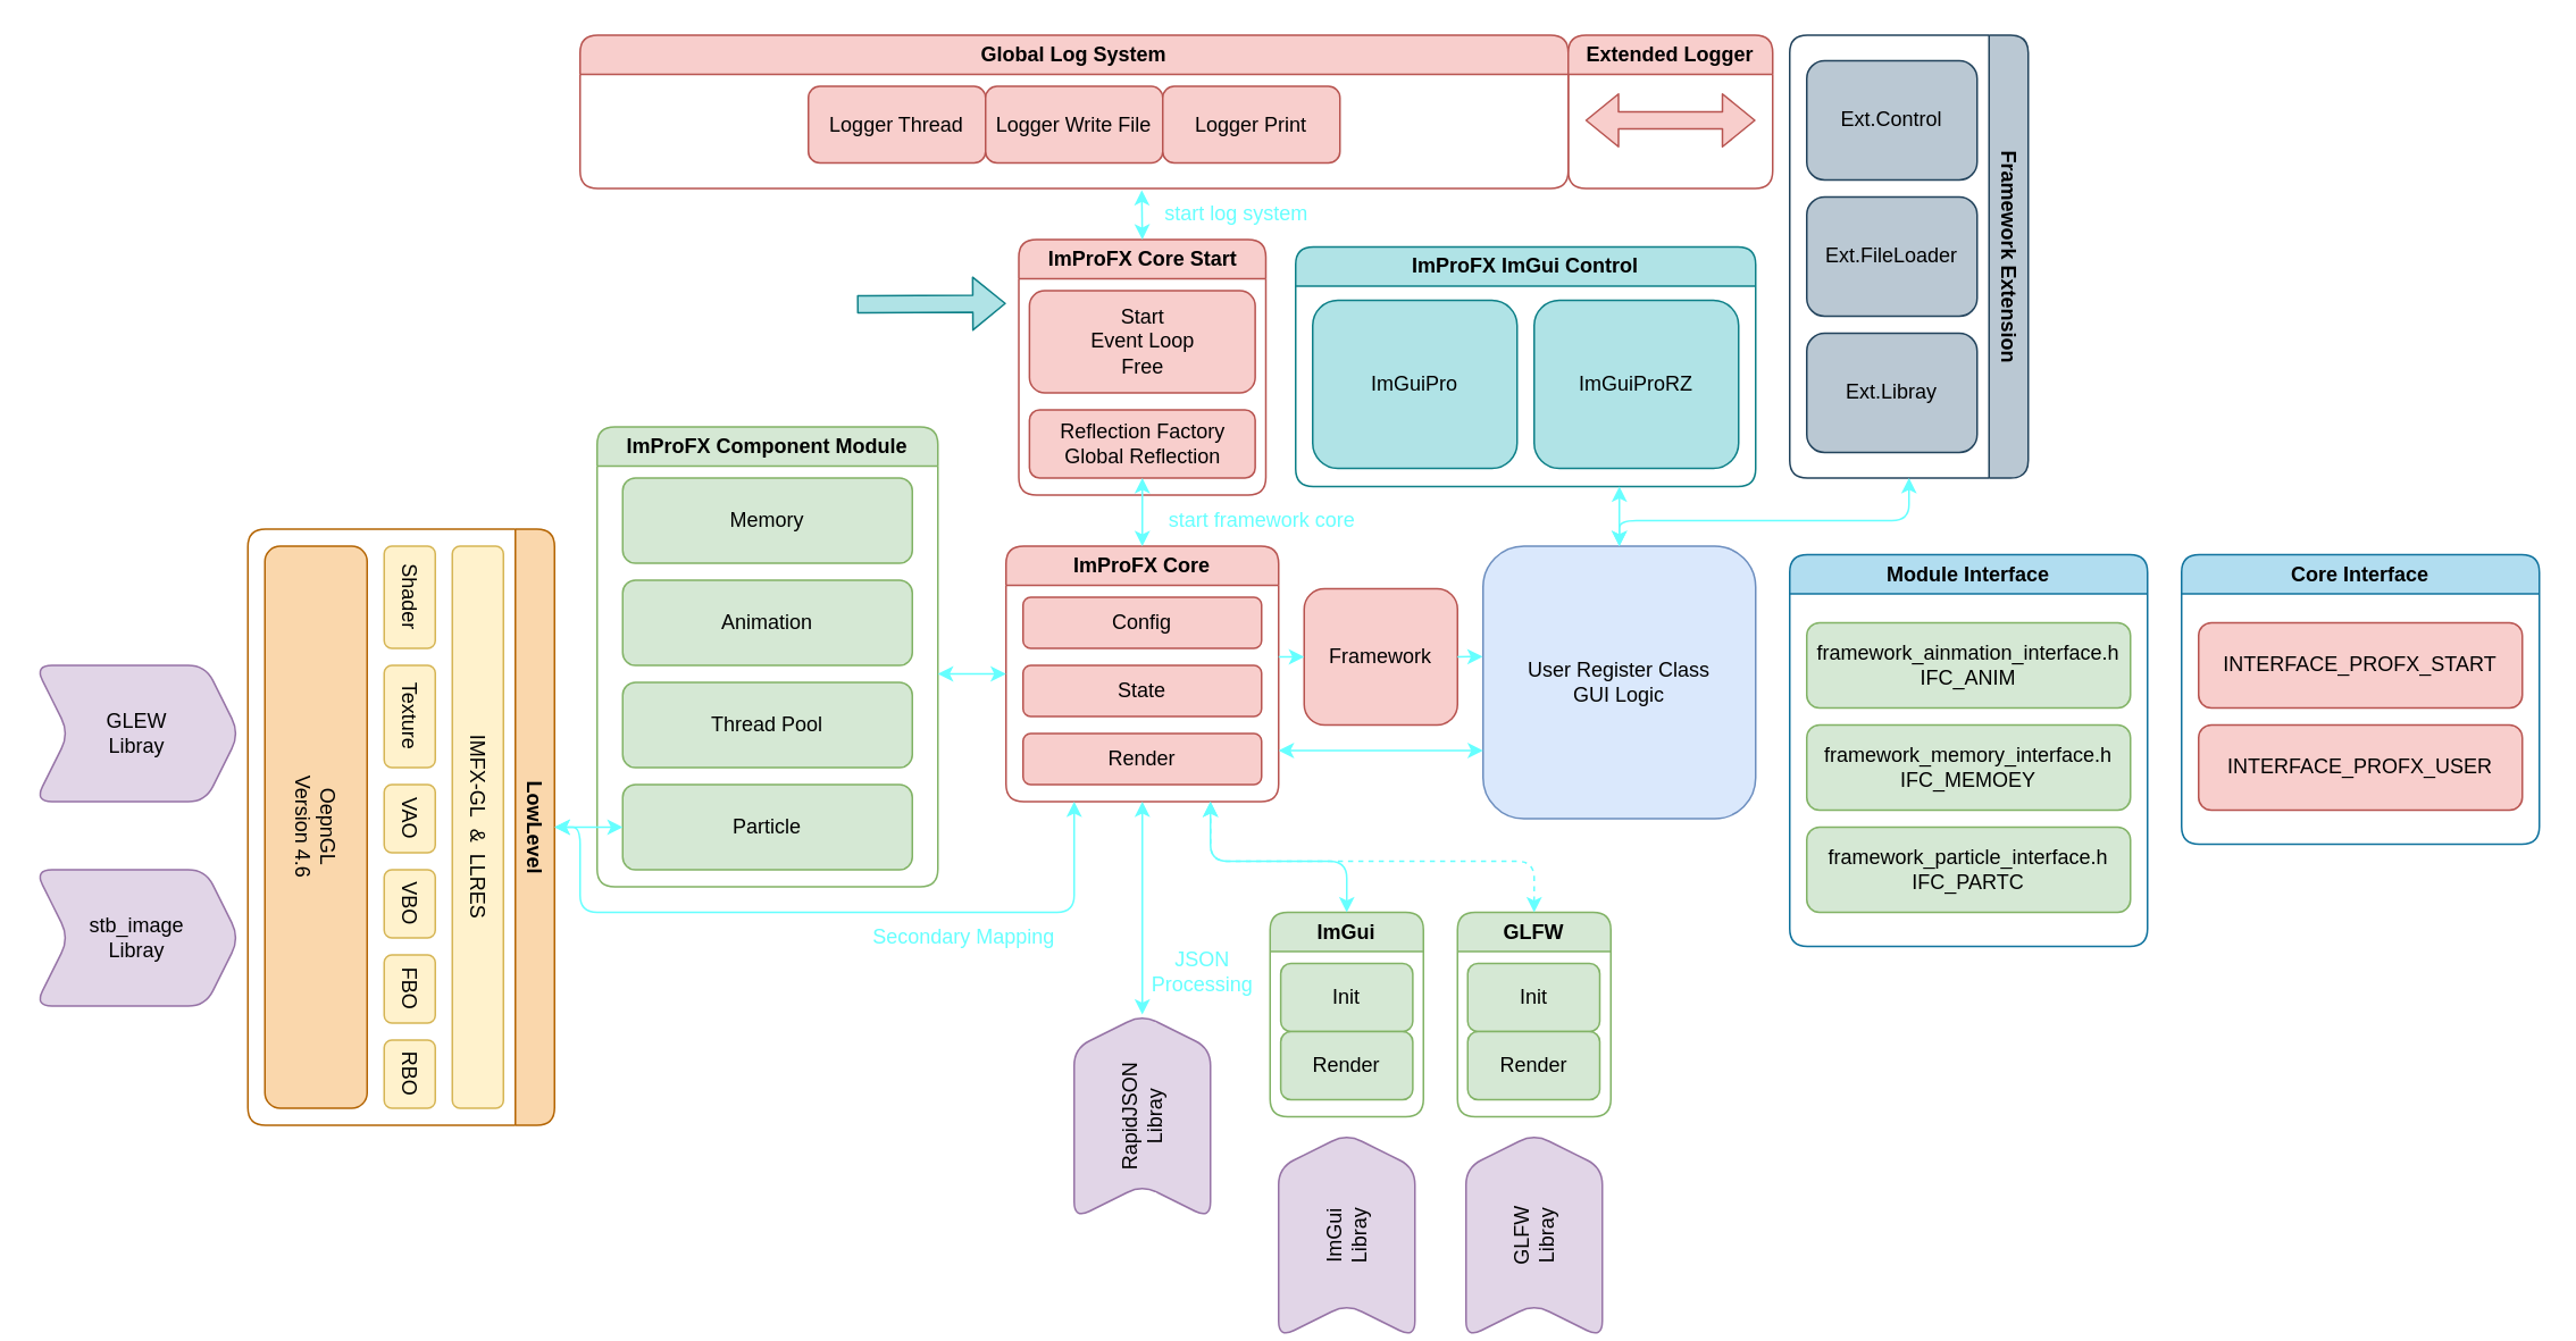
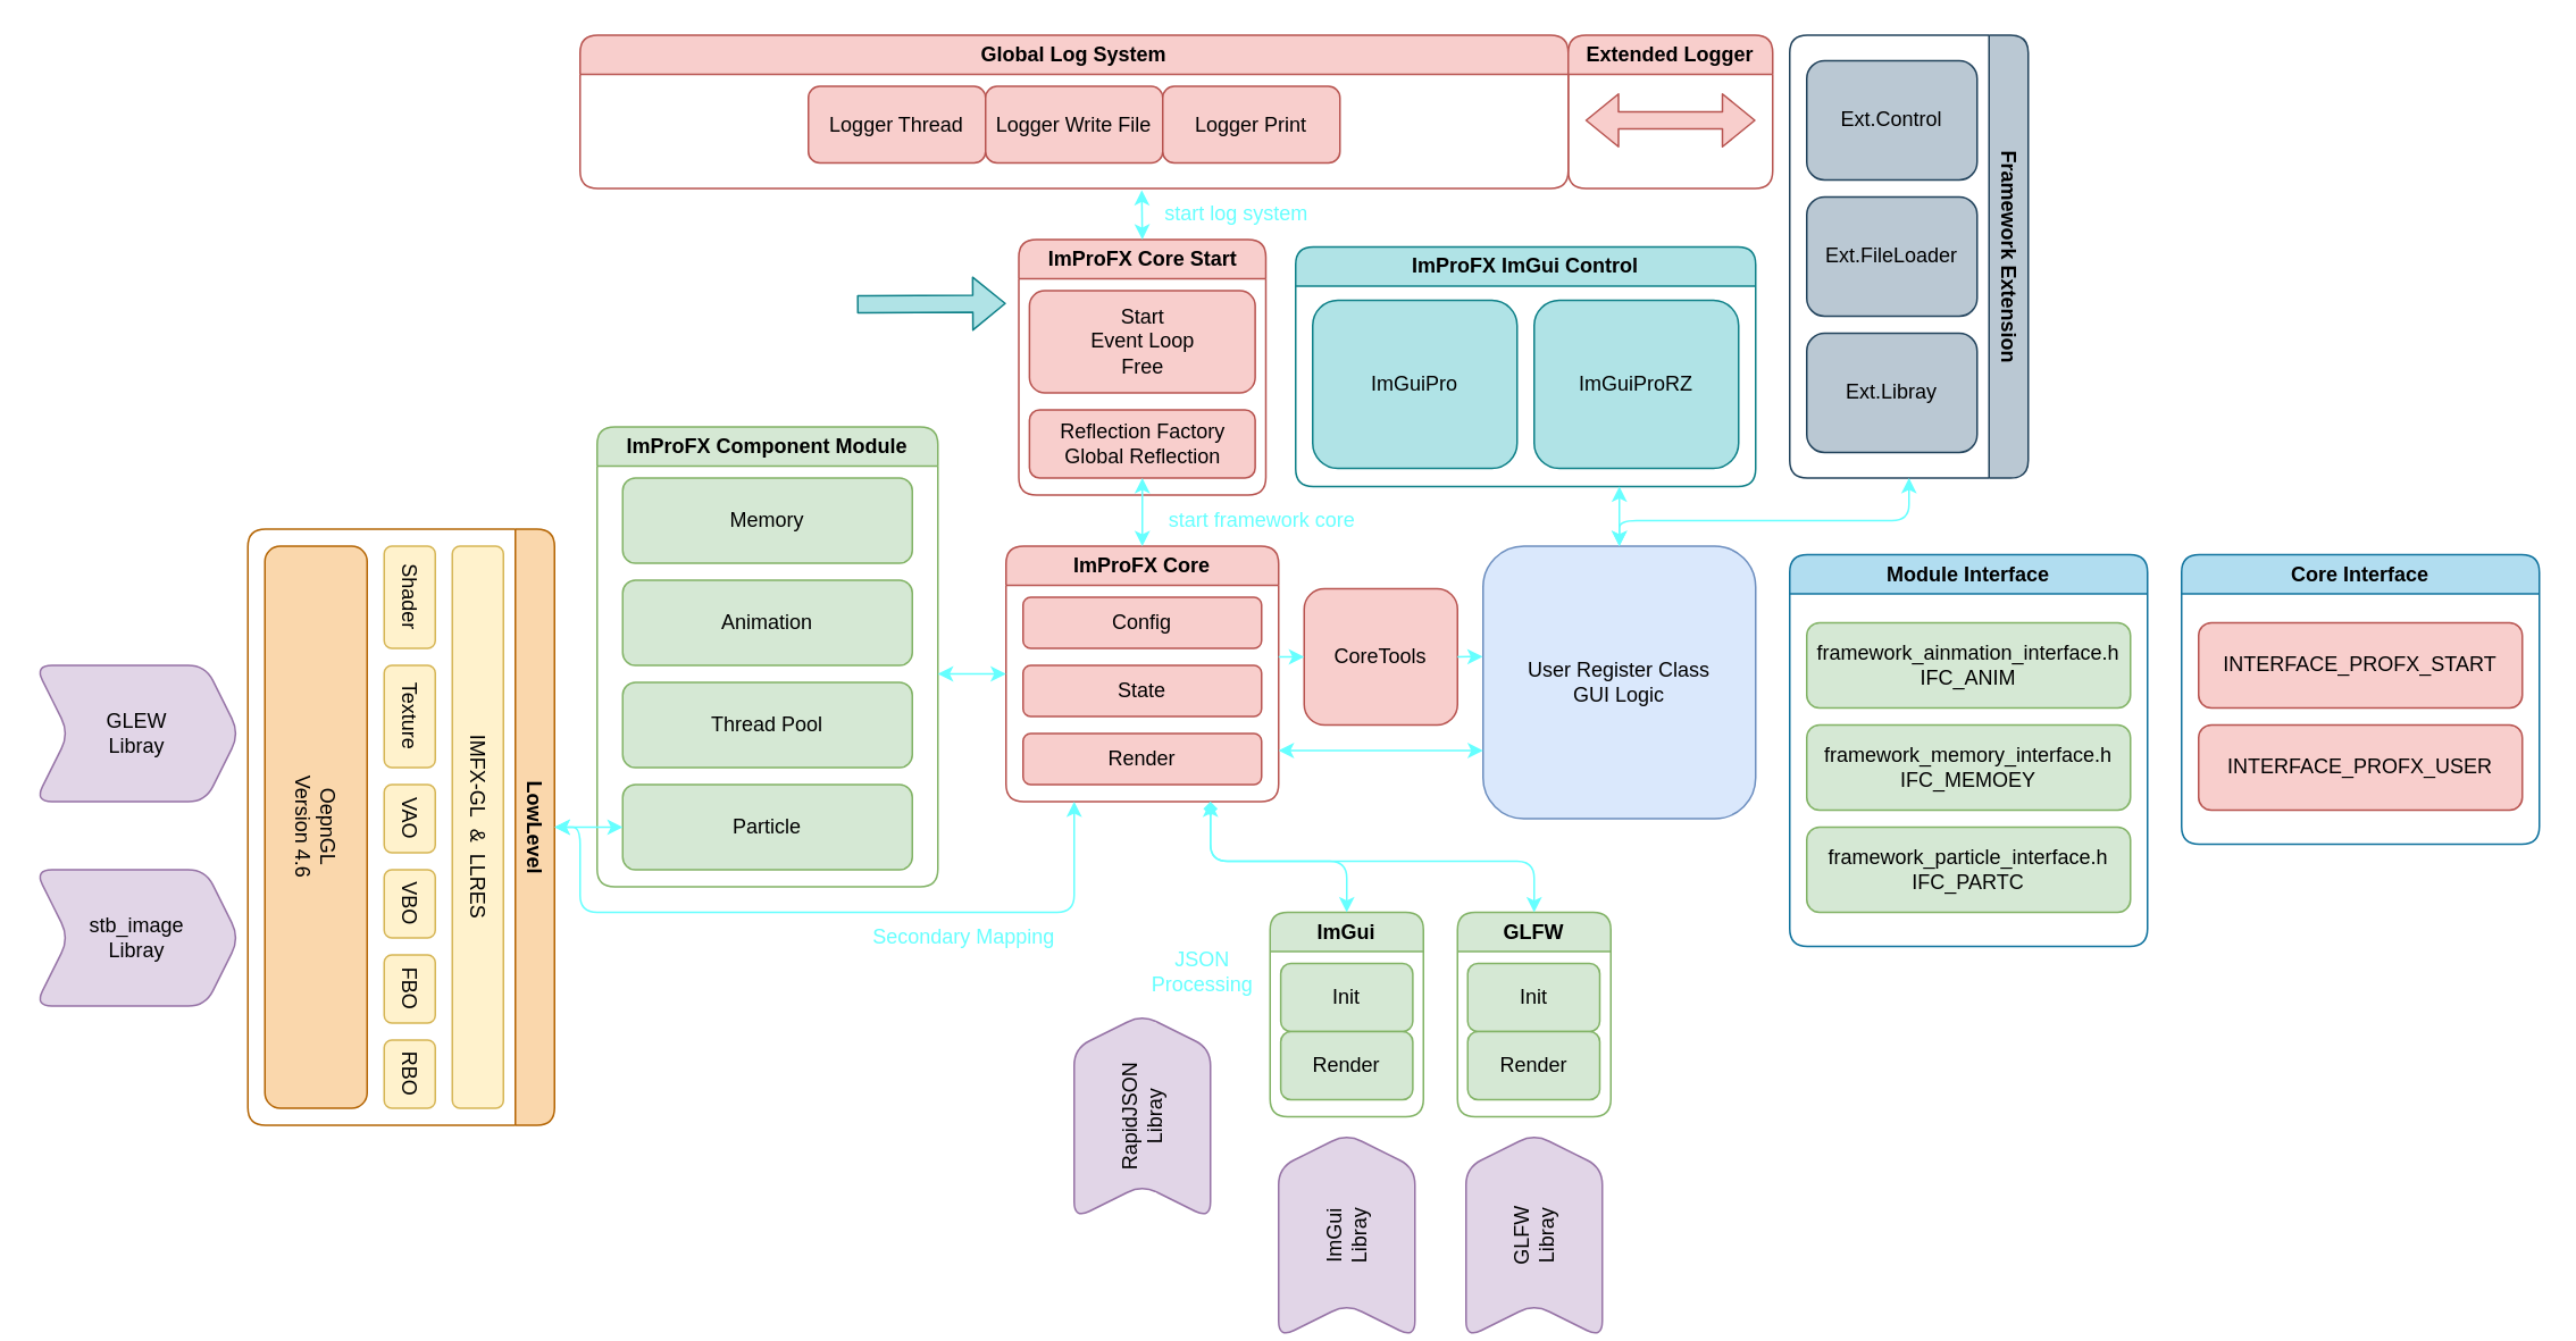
- <mxCell id="53" value="Framework" style="rounded=1;whiteSpace=wrap;html=1;fillColor=#f8cecc;strokeColor=#b85450;" parent="1" vertex="1"><mxGeometry x="765" y="345" width="90" height="80" as="geometry" /></mxCell>
+ <mxCell id="53" value="CoreTools" style="rounded=1;whiteSpace=wrap;html=1;fillColor=#f8cecc;strokeColor=#b85450;" parent="1" vertex="1"><mxGeometry x="765" y="345" width="90" height="80" as="geometry" /></mxCell>
- <mxCell id="27" value="" style="endArrow=classic;startArrow=classic;html=1;rounded=1;entryX=0.75;entryY=1;entryDx=0;entryDy=0;exitX=0.5;exitY=0;exitDx=0;exitDy=0;strokeColor=#66FFFF;dashed=1;" parent="1" source="9" target="2" edge="1"><mxGeometry width="50" height="50" relative="1" as="geometry"><mxPoint x="600" y="560" as="sourcePoint" /><mxPoint x="650" y="510" as="targetPoint" /><Array as="points"><mxPoint x="900" y="505" /><mxPoint x="710" y="505" /></Array></mxGeometry></mxCell>
+ <mxCell id="27" value="" style="endArrow=classic;startArrow=classic;html=1;rounded=1;entryX=0.75;entryY=1;entryDx=0;entryDy=0;exitX=0.5;exitY=0;exitDx=0;exitDy=0;strokeColor=#66FFFF;" parent="1" source="9" target="2" edge="1"><mxGeometry width="50" height="50" relative="1" as="geometry"><mxPoint x="600" y="560" as="sourcePoint" /><mxPoint x="650" y="510" as="targetPoint" /><Array as="points"><mxPoint x="900" y="505" /><mxPoint x="710" y="505" /></Array></mxGeometry></mxCell>
- <mxCell id="26" value="" style="endArrow=classic;startArrow=classic;html=1;rounded=1;exitX=0.5;exitY=0;exitDx=0;exitDy=0;entryX=0.75;entryY=1;entryDx=0;entryDy=0;strokeColor=#66FFFF;" parent="1" source="6" target="2" edge="1"><mxGeometry width="50" height="50" relative="1" as="geometry"><mxPoint x="700" y="540" as="sourcePoint" /><mxPoint x="670" y="460" as="targetPoint" /><Array as="points"><mxPoint x="790" y="505" /><mxPoint x="710" y="505" /></Array></mxGeometry></mxCell>
+ <mxCell id="26" value="" style="endArrow=diamond;startArrow=classic;html=1;rounded=1;exitX=0.5;exitY=0;exitDx=0;exitDy=0;entryX=0.75;entryY=1;entryDx=0;entryDy=0;strokeColor=#66FFFF;" parent="1" source="6" target="2" edge="1"><mxGeometry width="50" height="50" relative="1" as="geometry"><mxPoint x="700" y="540" as="sourcePoint" /><mxPoint x="670" y="460" as="targetPoint" /><Array as="points"><mxPoint x="790" y="505" /><mxPoint x="710" y="505" /></Array></mxGeometry></mxCell>
- <mxCell id="73" value="" style="endArrow=classic;startArrow=classic;html=1;rounded=0;entryX=0.5;entryY=1;entryDx=0;entryDy=0;exitX=1;exitY=0.5;exitDx=0;exitDy=0;strokeColor=#66FFFF;" edge="1" parent="1" source="36" target="2"><mxGeometry width="50" height="50" relative="1" as="geometry"><mxPoint x="810" y="595" as="sourcePoint" /><mxPoint x="860" y="545" as="targetPoint" /></mxGeometry></mxCell>
